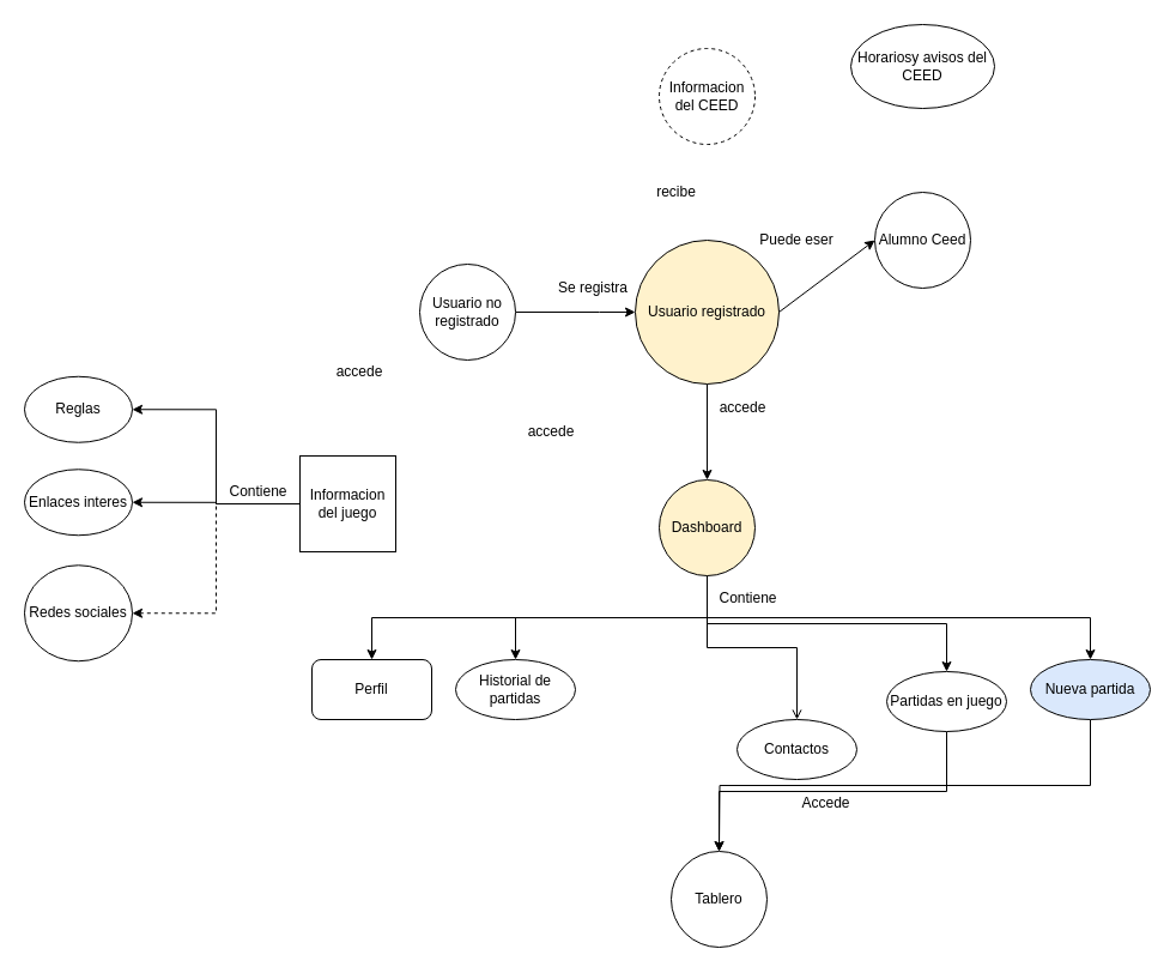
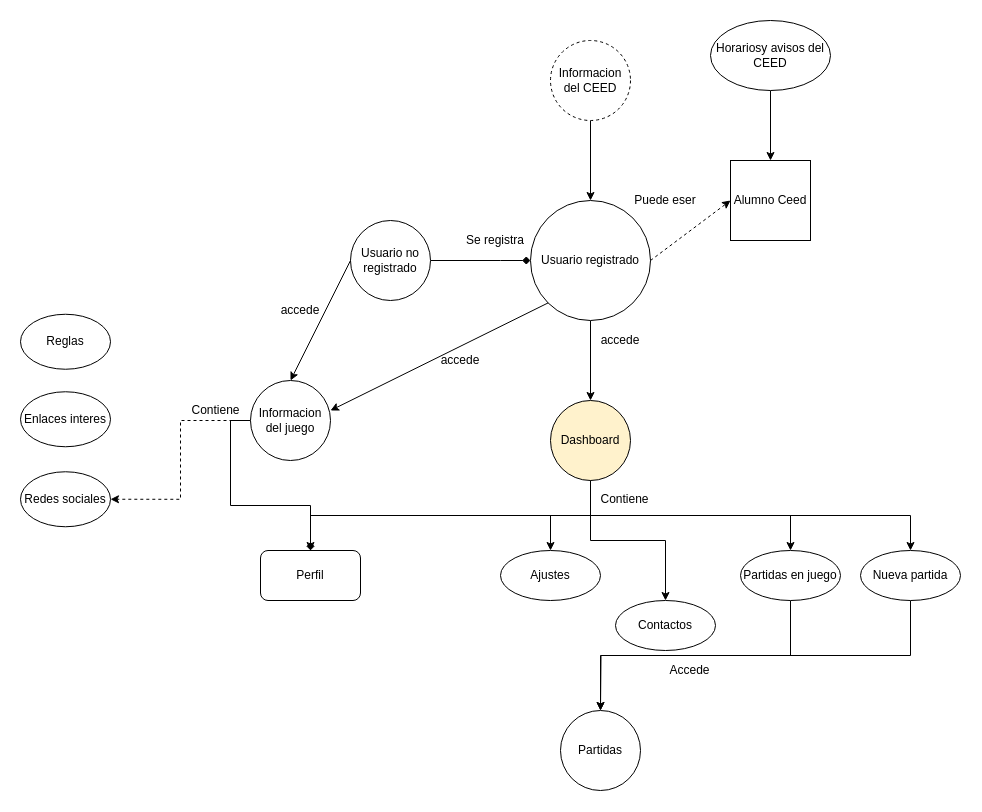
+ <mxCell id="30" style="edgeStyle=orthogonalEdgeStyle;rounded=0;orthogonalLoop=1;jettySize=auto;html=1;exitX=0.5;exitY=1;exitDx=0;exitDy=0;entryX=0.5;entryY=0;entryDx=0;entryDy=0;" edge="1" parent="1" source="31" target="13"><mxGeometry relative="1" as="geometry" /></mxCell>
+ <mxCell id="27" style="edgeStyle=orthogonalEdgeStyle;rounded=0;orthogonalLoop=1;jettySize=auto;html=1;exitX=0.5;exitY=1;exitDx=0;exitDy=0;entryX=0.5;entryY=0;entryDx=0;entryDy=0;" edge="1" parent="1" source="28" target="5"><mxGeometry relative="1" as="geometry" /></mxCell>
- <mxCell id="29" value="&lt;div&gt;recibe&lt;/div&gt;" style="text;html=1;align=center;verticalAlign=middle;resizable=0;points=[];autosize=1;strokeColor=none;" vertex="1" parent="1"><mxGeometry x="539" y="150" width="50" height="20" as="geometry" /></mxCell>
- <mxCell id="13" value="Alumno Ceed" style="ellipse;whiteSpace=wrap;html=1;aspect=fixed;" vertex="1" parent="1"><mxGeometry x="730" y="160" width="80" height="80" as="geometry" /></mxCell>
+ <mxCell id="13" value="Alumno Ceed" style="whiteSpace=wrap;html=1;aspect=fixed;rounded=0;" vertex="1" parent="1"><mxGeometry x="730" y="160" width="80" height="80" as="geometry" /></mxCell>
- <mxCell id="14" value="" style="endArrow=classic;html=1;exitX=1;exitY=0.5;exitDx=0;exitDy=0;entryX=0;entryY=0.5;entryDx=0;entryDy=0;" edge="1" parent="1" source="5" target="13"><mxGeometry width="50" height="50" relative="1" as="geometry"><mxPoint x="500" y="440" as="sourcePoint" /><mxPoint x="550" y="390" as="targetPoint" /></mxGeometry></mxCell>
+ <mxCell id="14" value="" style="endArrow=classic;html=1;exitX=1;exitY=0.5;exitDx=0;exitDy=0;entryX=0;entryY=0.5;entryDx=0;entryDy=0;dashed=1;" edge="1" parent="1" source="5" target="13"><mxGeometry width="50" height="50" relative="1" as="geometry"><mxPoint x="500" y="440" as="sourcePoint" /><mxPoint x="550" y="390" as="targetPoint" /></mxGeometry></mxCell>
- <mxCell id="2" style="edgeStyle=orthogonalEdgeStyle;rounded=0;orthogonalLoop=1;jettySize=auto;html=1;exitX=1;exitY=0.5;exitDx=0;exitDy=0;entryX=0;entryY=0.5;entryDx=0;entryDy=0;" edge="1" parent="1" source="3" target="5"><mxGeometry relative="1" as="geometry"><Array as="points"><mxPoint x="500" y="260" /><mxPoint x="500" y="260" /></Array></mxGeometry></mxCell>
+ <mxCell id="2" style="edgeStyle=orthogonalEdgeStyle;rounded=0;orthogonalLoop=1;jettySize=auto;html=1;exitX=1;exitY=0.5;exitDx=0;exitDy=0;entryX=0;entryY=0.5;entryDx=0;entryDy=0;endArrow=diamond;" edge="1" parent="1" source="3" target="5"><mxGeometry relative="1" as="geometry"><Array as="points"><mxPoint x="500" y="260" /><mxPoint x="500" y="260" /></Array></mxGeometry></mxCell>
- <mxCell id="5" value="Usuario registrado" style="ellipse;whiteSpace=wrap;html=1;aspect=fixed;fillColor=#fff2cc;" vertex="1" parent="1"><mxGeometry x="530" y="200" width="120" height="120" as="geometry" /></mxCell>
+ <mxCell id="5" value="Usuario registrado" style="ellipse;whiteSpace=wrap;html=1;aspect=fixed;" vertex="1" parent="1"><mxGeometry x="530" y="200" width="120" height="120" as="geometry" /></mxCell>
+ <mxCell id="10" value="" style="endArrow=classic;html=1;exitX=0;exitY=0.5;exitDx=0;exitDy=0;entryX=0.5;entryY=0;entryDx=0;entryDy=0;" edge="1" parent="1" source="3" target="9"><mxGeometry width="50" height="50" relative="1" as="geometry"><mxPoint x="500" y="440" as="sourcePoint" /><mxPoint x="550" y="390" as="targetPoint" /></mxGeometry></mxCell>
- <mxCell id="6" style="edgeStyle=orthogonalEdgeStyle;rounded=0;orthogonalLoop=1;jettySize=auto;html=1;exitX=0;exitY=0.5;exitDx=0;exitDy=0;entryX=1;entryY=0.5;entryDx=0;entryDy=0;" edge="1" parent="1" source="9" target="32"><mxGeometry relative="1" as="geometry" /></mxCell>
+ <mxCell id="16" value="" style="endArrow=classic;html=1;exitX=0;exitY=1;exitDx=0;exitDy=0;entryX=1;entryY=0.375;entryDx=0;entryDy=0;entryPerimeter=0;" edge="1" parent="1" source="5" target="9"><mxGeometry width="50" height="50" relative="1" as="geometry"><mxPoint x="470" y="540" as="sourcePoint" /><mxPoint x="520" y="490" as="targetPoint" /></mxGeometry></mxCell>
- <mxCell id="7" style="edgeStyle=orthogonalEdgeStyle;rounded=0;orthogonalLoop=1;jettySize=auto;html=1;exitX=0;exitY=0.5;exitDx=0;exitDy=0;entryX=1;entryY=0.5;entryDx=0;entryDy=0;" edge="1" parent="1" source="9" target="33"><mxGeometry relative="1" as="geometry" /></mxCell>
+ <mxCell id="7" style="edgeStyle=orthogonalEdgeStyle;rounded=0;orthogonalLoop=1;jettySize=auto;html=1;exitX=0;exitY=0.5;exitDx=0;exitDy=0;" edge="1" parent="1" source="9" target="36"><mxGeometry relative="1" as="geometry" /></mxCell>
- <mxCell id="9" value="Informacion del juego" style="whiteSpace=wrap;html=1;aspect=fixed;rounded=0;" vertex="1" parent="1"><mxGeometry x="250" y="380" width="80" height="80" as="geometry" /></mxCell>
+ <mxCell id="9" value="Informacion del juego" style="ellipse;whiteSpace=wrap;html=1;aspect=fixed;" vertex="1" parent="1"><mxGeometry x="250" y="380" width="80" height="80" as="geometry" /></mxCell>
- <mxCell id="34" value="Redes sociales" style="ellipse;whiteSpace=wrap;html=1;" vertex="1" parent="1"><mxGeometry x="20" y="471.25" width="90" height="80" as="geometry" /></mxCell>
+ <mxCell id="34" value="Redes sociales" style="ellipse;whiteSpace=wrap;html=1;" vertex="1" parent="1"><mxGeometry x="20" y="471.25" width="90" height="55" as="geometry" /></mxCell>
- <mxCell id="18" style="edgeStyle=orthogonalEdgeStyle;rounded=0;orthogonalLoop=1;jettySize=auto;html=1;exitX=0.5;exitY=1;exitDx=0;exitDy=0;entryX=0.5;entryY=0;entryDx=0;entryDy=0;" edge="1" parent="1" source="24" target="36"><mxGeometry relative="1" as="geometry" /></mxCell>
+ <mxCell id="18" style="edgeStyle=orthogonalEdgeStyle;rounded=0;orthogonalLoop=1;jettySize=auto;html=1;exitX=0.5;exitY=1;exitDx=0;exitDy=0;entryX=0.5;entryY=0;entryDx=0;entryDy=0;endArrow=diamond;" edge="1" parent="1" source="24" target="36"><mxGeometry relative="1" as="geometry" /></mxCell>
- <mxCell id="19" style="edgeStyle=orthogonalEdgeStyle;rounded=0;orthogonalLoop=1;jettySize=auto;html=1;exitX=0.5;exitY=1;exitDx=0;exitDy=0;entryX=0.5;entryY=0;entryDx=0;entryDy=0;" edge="1" parent="1" source="24" target="37"><mxGeometry relative="1" as="geometry" /></mxCell>
+ <mxCell id="20" style="edgeStyle=orthogonalEdgeStyle;rounded=0;orthogonalLoop=1;jettySize=auto;html=1;exitX=0.5;exitY=1;exitDx=0;exitDy=0;entryX=0.5;entryY=0;entryDx=0;entryDy=0;" edge="1" parent="1" source="24" target="38"><mxGeometry relative="1" as="geometry" /></mxCell>
- <mxCell id="37" value="Historial de partidas" style="ellipse;whiteSpace=wrap;html=1;" vertex="1" parent="1"><mxGeometry x="380" y="550" width="100" height="50" as="geometry" /></mxCell>
+ <mxCell id="38" value="Ajustes" style="ellipse;whiteSpace=wrap;html=1;" vertex="1" parent="1"><mxGeometry x="500" y="550" width="100" height="50" as="geometry" /></mxCell>
- <mxCell id="43" value="Nueva partida" style="ellipse;whiteSpace=wrap;html=1;fillColor=#dae8fc;" vertex="1" parent="1"><mxGeometry x="860" y="550" width="100" height="50" as="geometry" /></mxCell>
+ <mxCell id="43" value="Nueva partida" style="ellipse;whiteSpace=wrap;html=1;" vertex="1" parent="1"><mxGeometry x="860" y="550" width="100" height="50" as="geometry" /></mxCell>
- <mxCell id="41" value="Partidas en juego" style="ellipse;whiteSpace=wrap;html=1;" vertex="1" parent="1"><mxGeometry x="740" y="560" width="100" height="50" as="geometry" /></mxCell>
+ <mxCell id="41" value="Partidas en juego" style="ellipse;whiteSpace=wrap;html=1;" vertex="1" parent="1"><mxGeometry x="740" y="550" width="100" height="50" as="geometry" /></mxCell>
- <mxCell id="21" style="edgeStyle=orthogonalEdgeStyle;rounded=0;orthogonalLoop=1;jettySize=auto;html=1;exitX=0.5;exitY=1;exitDx=0;exitDy=0;entryX=0.5;entryY=0;entryDx=0;entryDy=0;endArrow=open;" edge="1" parent="1" source="24" target="39"><mxGeometry relative="1" as="geometry" /></mxCell>
+ <mxCell id="21" style="edgeStyle=orthogonalEdgeStyle;rounded=0;orthogonalLoop=1;jettySize=auto;html=1;exitX=0.5;exitY=1;exitDx=0;exitDy=0;entryX=0.5;entryY=0;entryDx=0;entryDy=0;" edge="1" parent="1" source="24" target="39"><mxGeometry relative="1" as="geometry" /></mxCell>
- <mxCell id="26" value="Tablero" style="ellipse;whiteSpace=wrap;html=1;aspect=fixed;" vertex="1" parent="1"><mxGeometry x="560" y="710" width="80" height="80" as="geometry" /></mxCell>
+ <mxCell id="26" value="Partidas" style="ellipse;whiteSpace=wrap;html=1;aspect=fixed;" vertex="1" parent="1"><mxGeometry x="560" y="710" width="80" height="80" as="geometry" /></mxCell>
